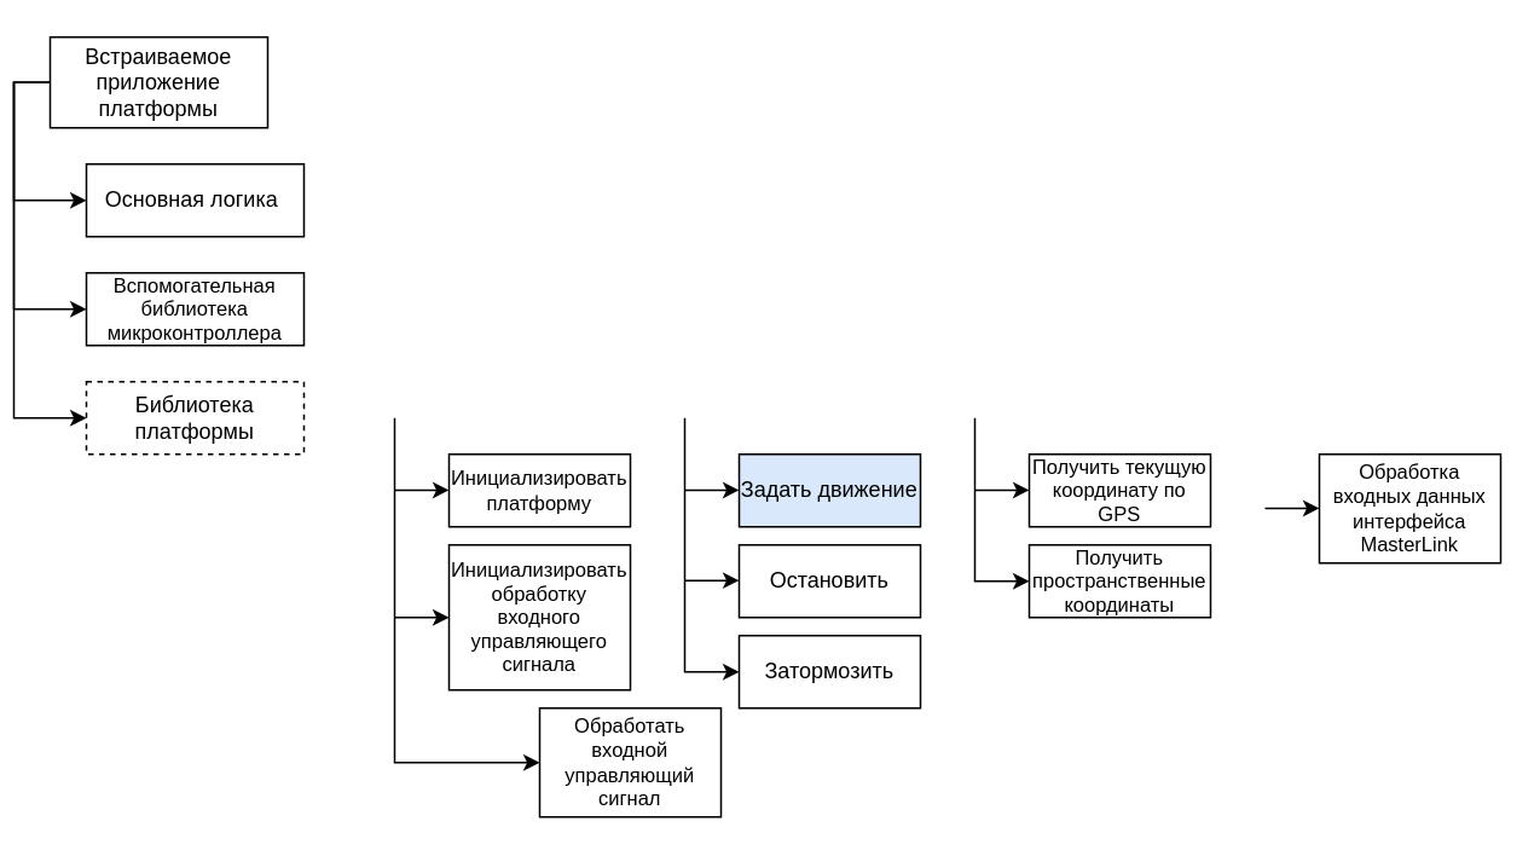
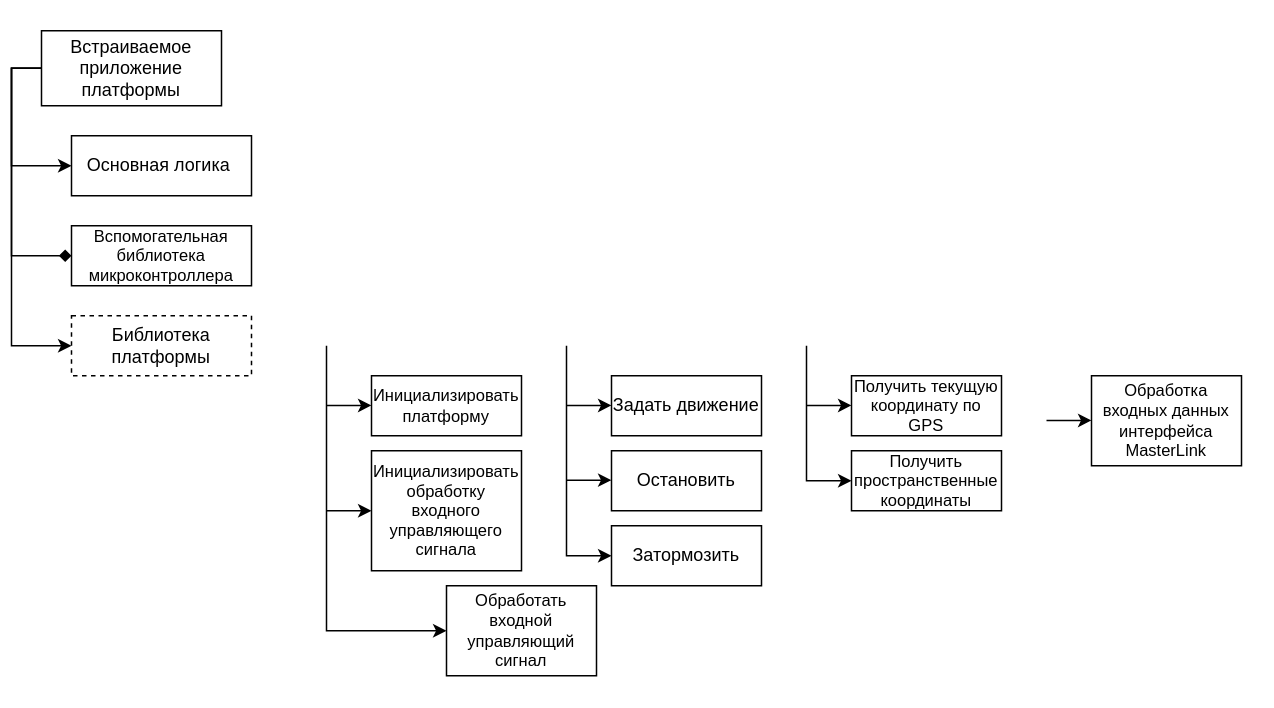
- <mxCell id="3" style="edgeStyle=orthogonalEdgeStyle;rounded=0;orthogonalLoop=1;jettySize=auto;html=1;exitX=0;exitY=0.5;exitDx=0;exitDy=0;entryX=0;entryY=0.5;entryDx=0;entryDy=0;fontSize=13;startArrow=none;startFill=0;" edge="1" parent="1" source="5" target="9"><mxGeometry relative="1" as="geometry" /></mxCell>
+ <mxCell id="3" style="edgeStyle=orthogonalEdgeStyle;rounded=0;orthogonalLoop=1;jettySize=auto;html=1;exitX=0;exitY=0.5;exitDx=0;exitDy=0;entryX=0;entryY=0.5;entryDx=0;entryDy=0;fontSize=13;startArrow=none;startFill=0;endArrow=diamond;" edge="1" parent="1" source="5" target="9"><mxGeometry relative="1" as="geometry" /></mxCell>
- <mxCell id="8" value="Задать движение" style="rounded=0;whiteSpace=wrap;html=1;fillColor=#dae8fc;" parent="1" vertex="1"><mxGeometry x="400" y="250" width="100" height="40" as="geometry" /></mxCell>
+ <mxCell id="8" value="Задать движение" style="rounded=0;whiteSpace=wrap;html=1;" parent="1" vertex="1"><mxGeometry x="400" y="250" width="100" height="40" as="geometry" /></mxCell>
